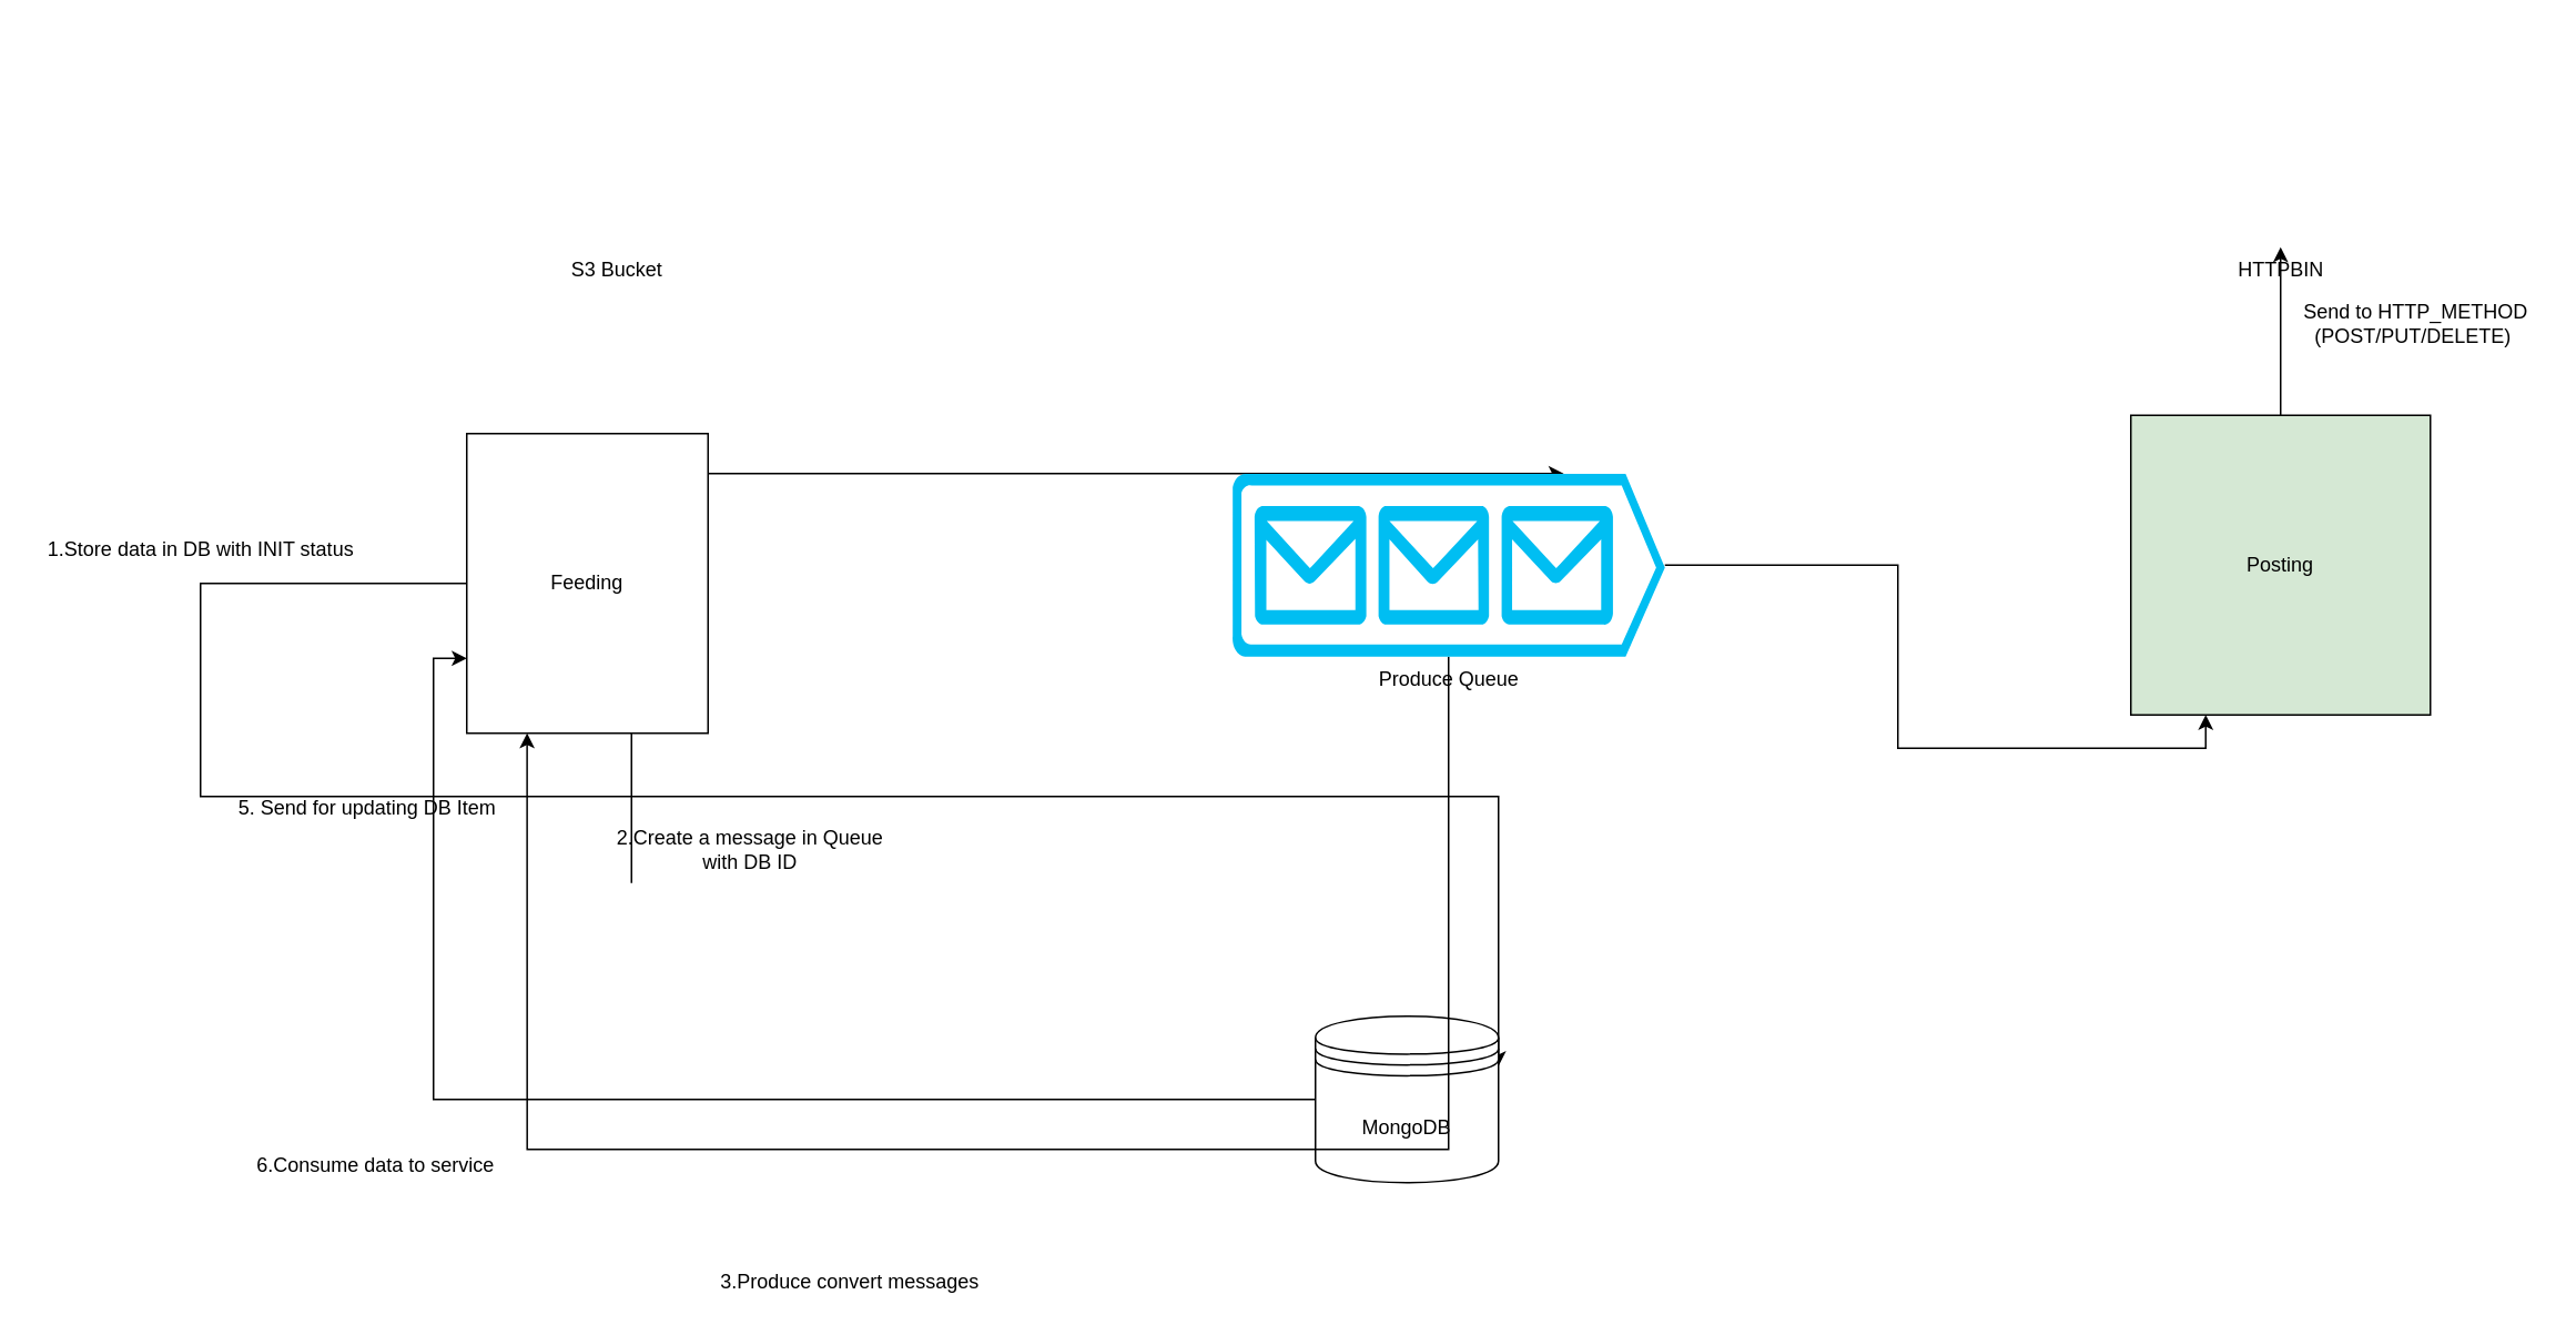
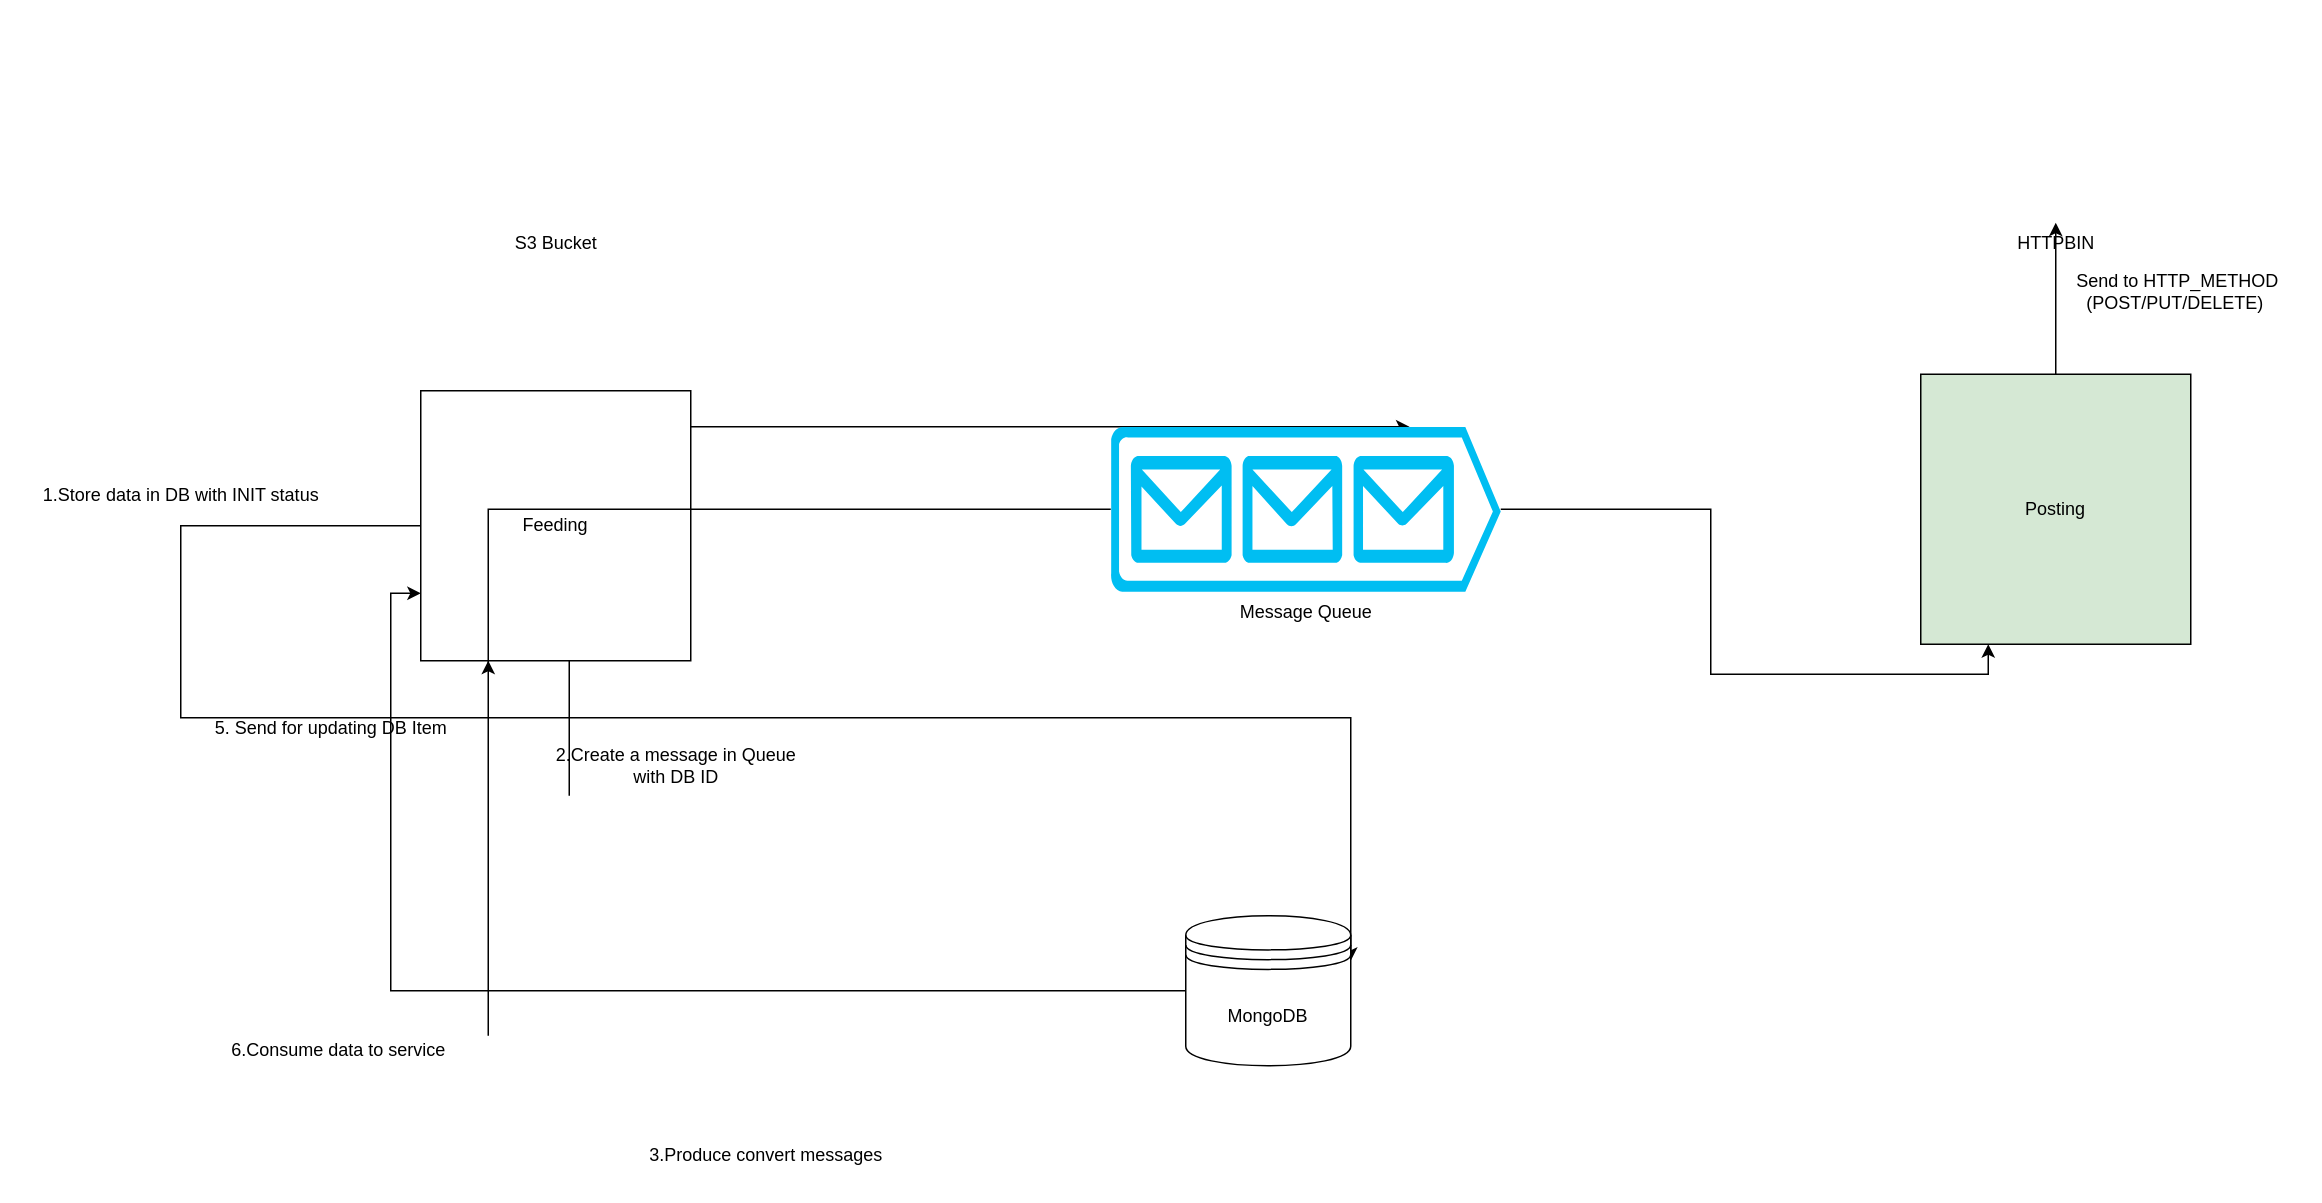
- <mxCell id="5" value="Feeding" style="whiteSpace=wrap;html=1;aspect=fixed;" parent="1" vertex="1"><mxGeometry x="280" y="260" width="145" height="180" as="geometry" /></mxCell>
+ <mxCell id="5" value="Feeding" style="whiteSpace=wrap;html=1;aspect=fixed;" parent="1" vertex="1"><mxGeometry x="280" y="260" width="180" height="180" as="geometry" /></mxCell>
- <mxCell id="12" value="Produce Queue" style="verticalLabelPosition=bottom;html=1;verticalAlign=top;align=center;strokeColor=none;fillColor=#00BEF2;shape=mxgraph.azure.queue_generic;pointerEvents=1;" parent="1" vertex="1"><mxGeometry x="740" y="284" width="260" height="110" as="geometry" /></mxCell>
+ <mxCell id="12" value="Message Queue" style="verticalLabelPosition=bottom;html=1;verticalAlign=top;align=center;strokeColor=none;fillColor=#00BEF2;shape=mxgraph.azure.queue_generic;pointerEvents=1;" parent="1" vertex="1"><mxGeometry x="740" y="284" width="260" height="110" as="geometry" /></mxCell>
